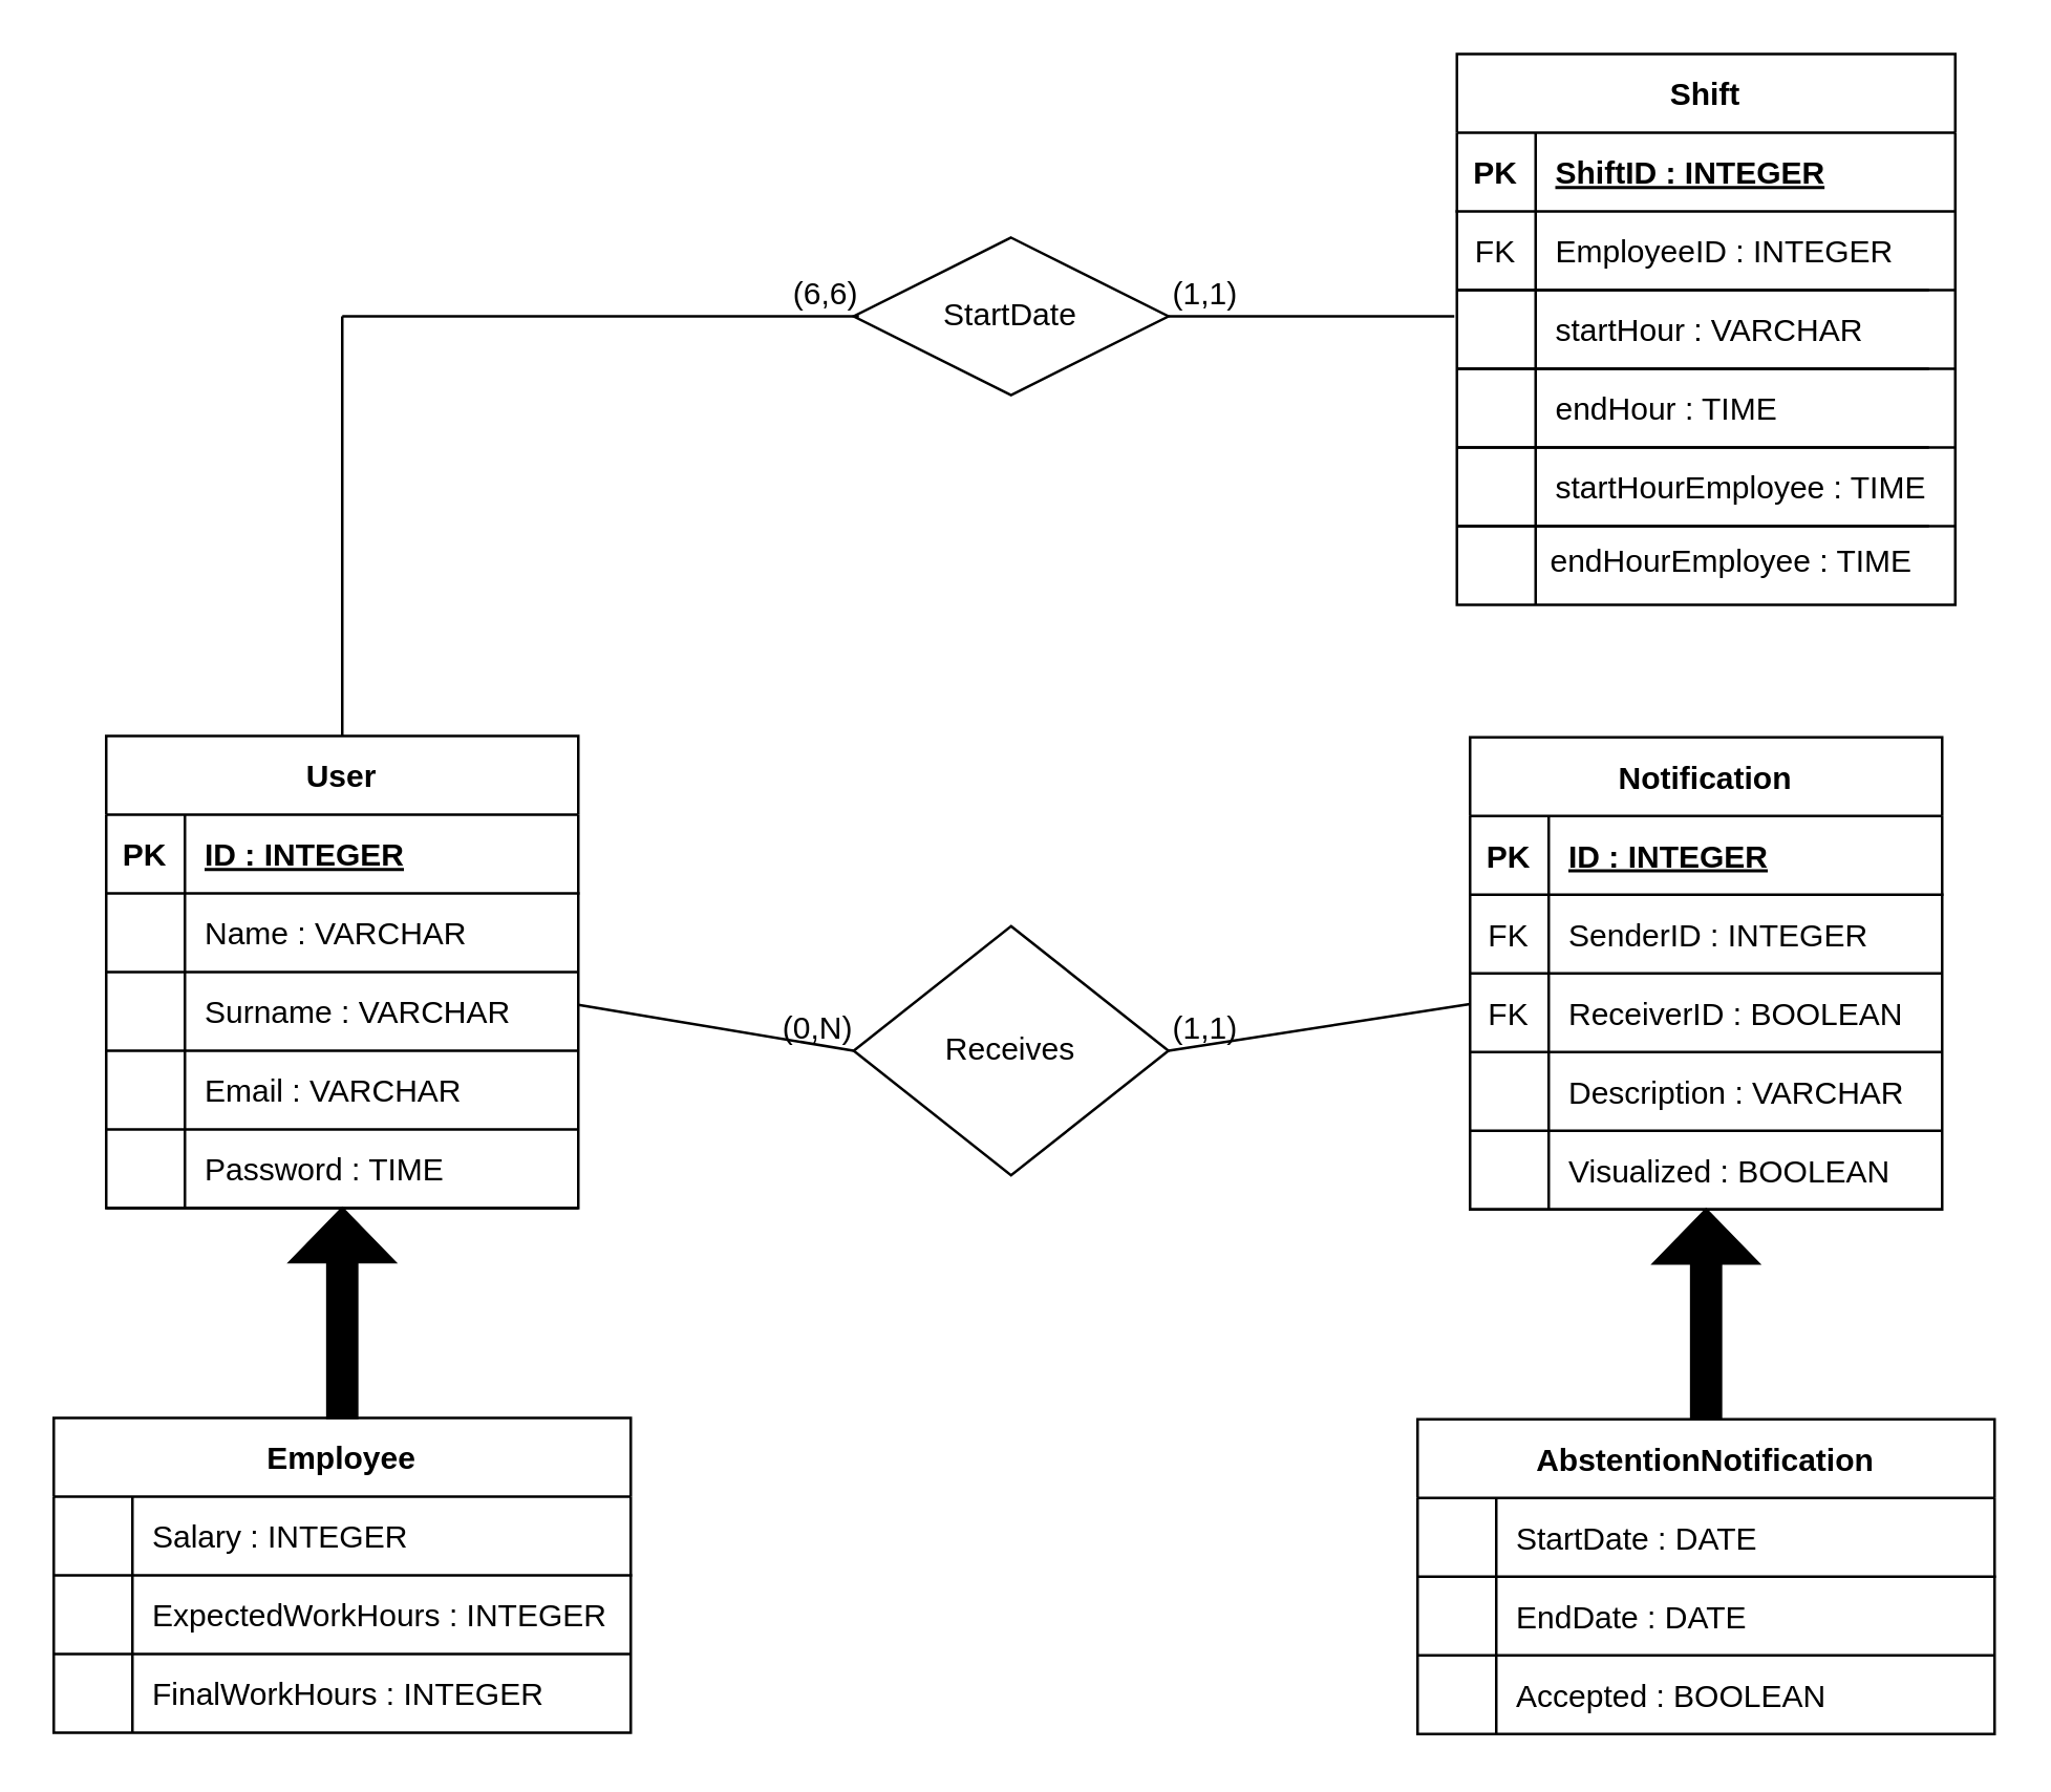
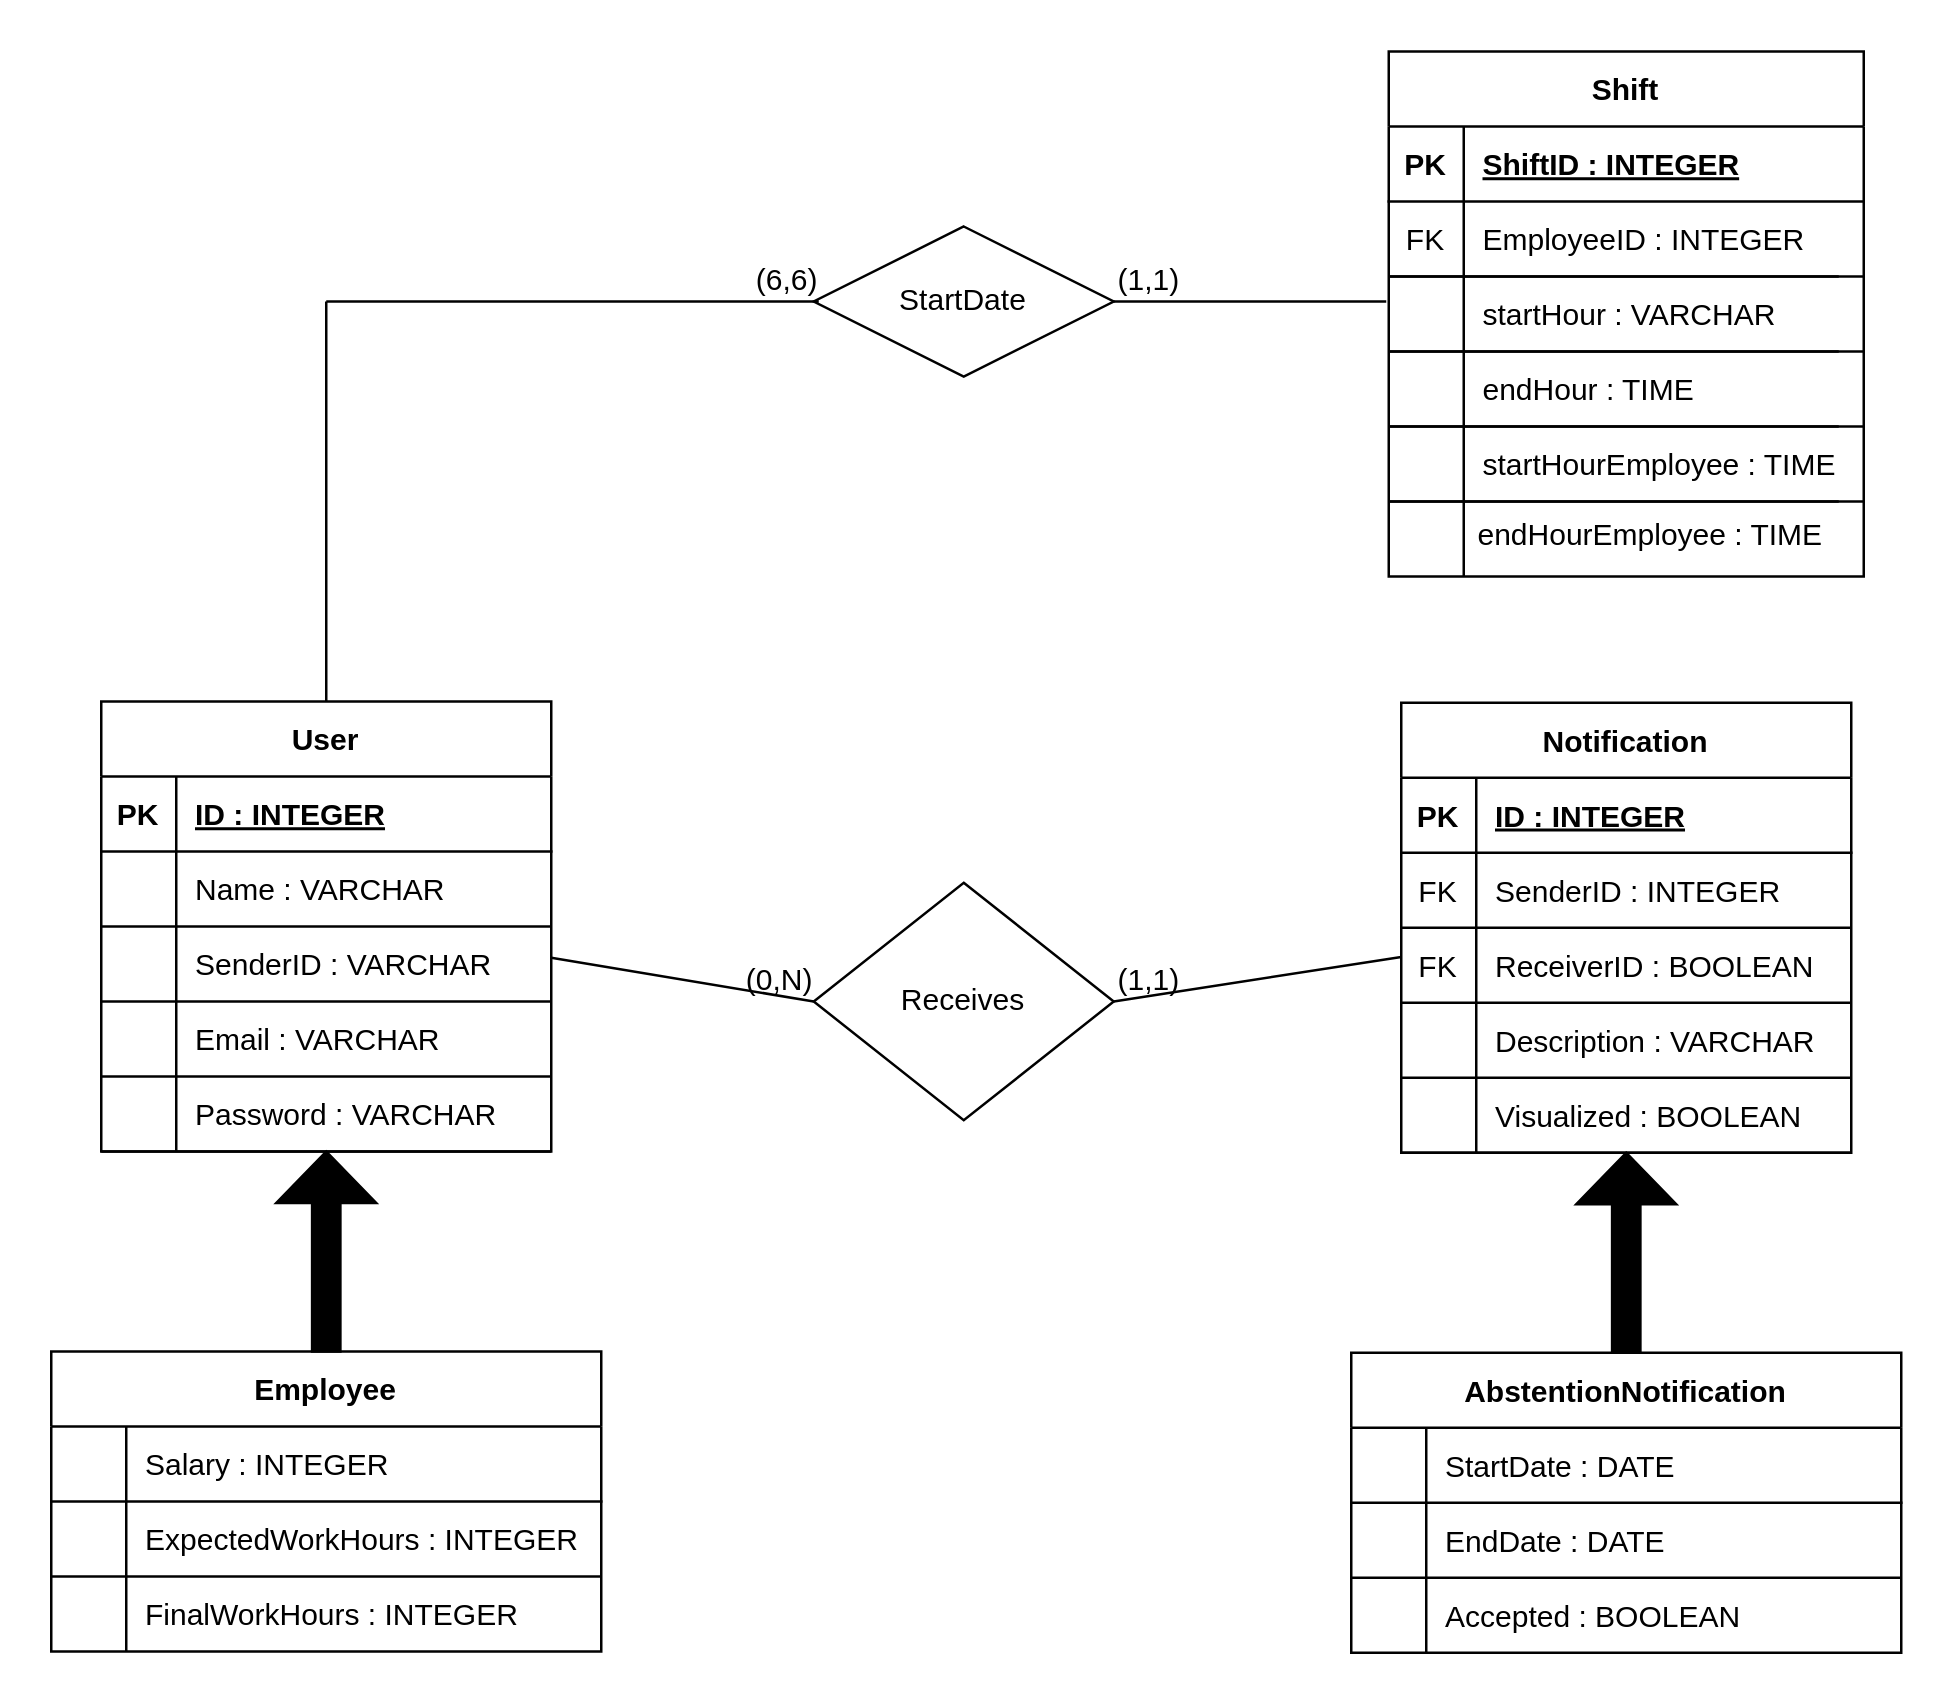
- <mxCell id="20" value="Surname : VARCHAR" style="shape=partialRectangle;connectable=0;fillColor=none;top=0;left=0;bottom=0;right=0;align=left;spacingLeft=6;overflow=hidden;strokeColor=default;" vertex="1" parent="18"><mxGeometry x="30" width="150" height="30" as="geometry"><mxRectangle width="150" height="30" as="alternateBounds" /></mxGeometry></mxCell>
+ <mxCell id="20" value="SenderID : VARCHAR" style="shape=partialRectangle;connectable=0;fillColor=none;top=0;left=0;bottom=0;right=0;align=left;spacingLeft=6;overflow=hidden;strokeColor=default;" vertex="1" parent="18"><mxGeometry x="30" width="150" height="30" as="geometry"><mxRectangle width="150" height="30" as="alternateBounds" /></mxGeometry></mxCell>
- <mxCell id="28" value="Password : TIME" style="shape=partialRectangle;connectable=0;fillColor=none;top=0;left=0;bottom=0;right=0;align=left;spacingLeft=6;overflow=hidden;strokeColor=default;" vertex="1" parent="26"><mxGeometry x="30" width="150" height="30" as="geometry"><mxRectangle width="150" height="30" as="alternateBounds" /></mxGeometry></mxCell>
+ <mxCell id="28" value="Password : VARCHAR" style="shape=partialRectangle;connectable=0;fillColor=none;top=0;left=0;bottom=0;right=0;align=left;spacingLeft=6;overflow=hidden;strokeColor=default;" vertex="1" parent="26"><mxGeometry x="30" width="150" height="30" as="geometry"><mxRectangle width="150" height="30" as="alternateBounds" /></mxGeometry></mxCell>
